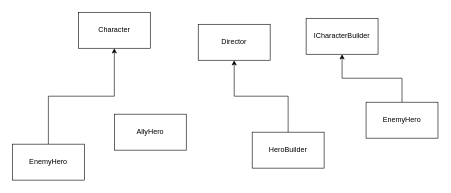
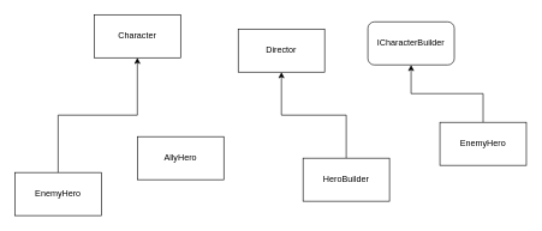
- <mxCell id="7" value="ICharacterBuilder" style="whiteSpace=wrap;html=1;rounded=0;" vertex="1" parent="1"><mxGeometry x="510" y="30" width="120" height="60" as="geometry" /></mxCell>
+ <mxCell id="7" value="ICharacterBuilder" style="rounded=1;whiteSpace=wrap;html=1;" vertex="1" parent="1"><mxGeometry x="510" y="30" width="120" height="60" as="geometry" /></mxCell>
